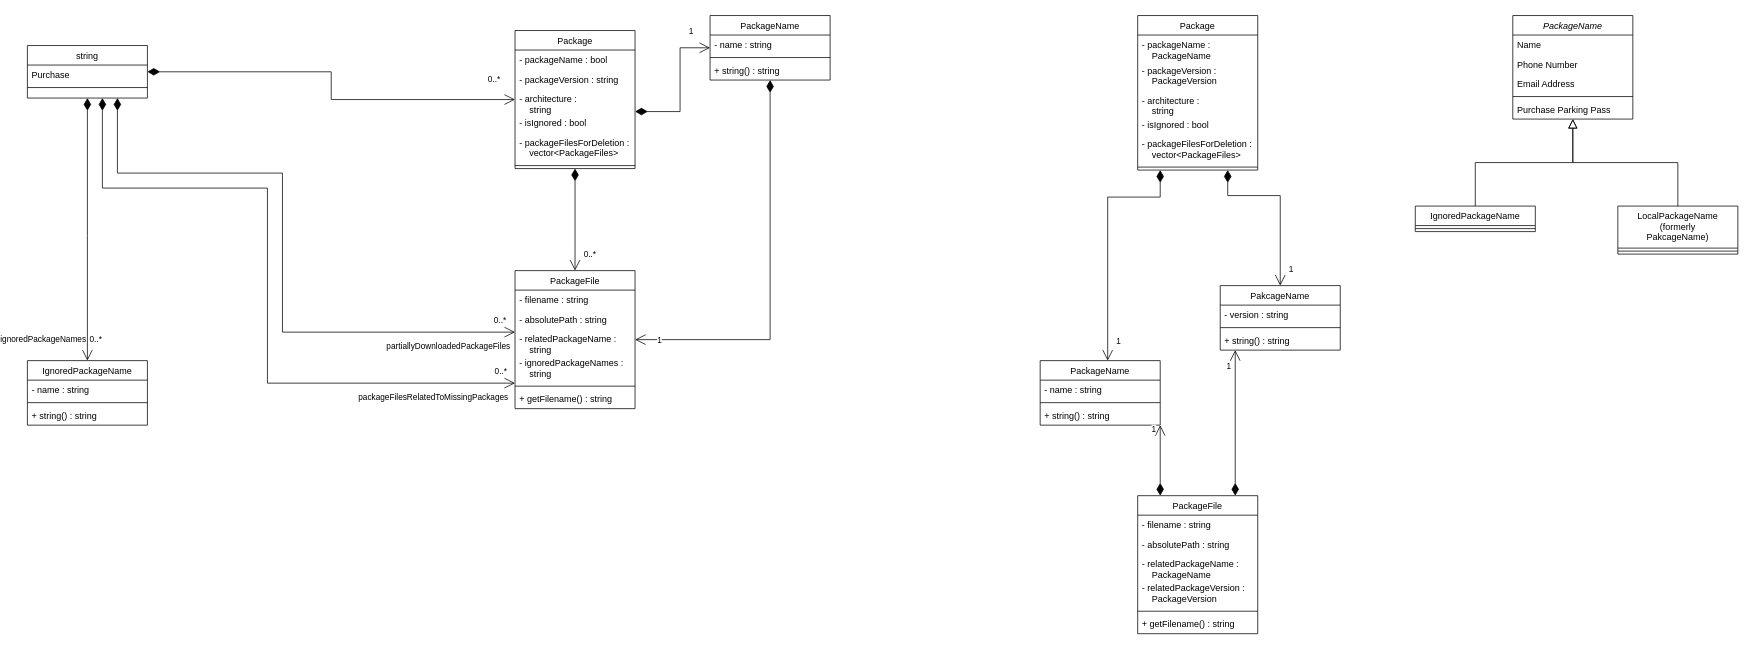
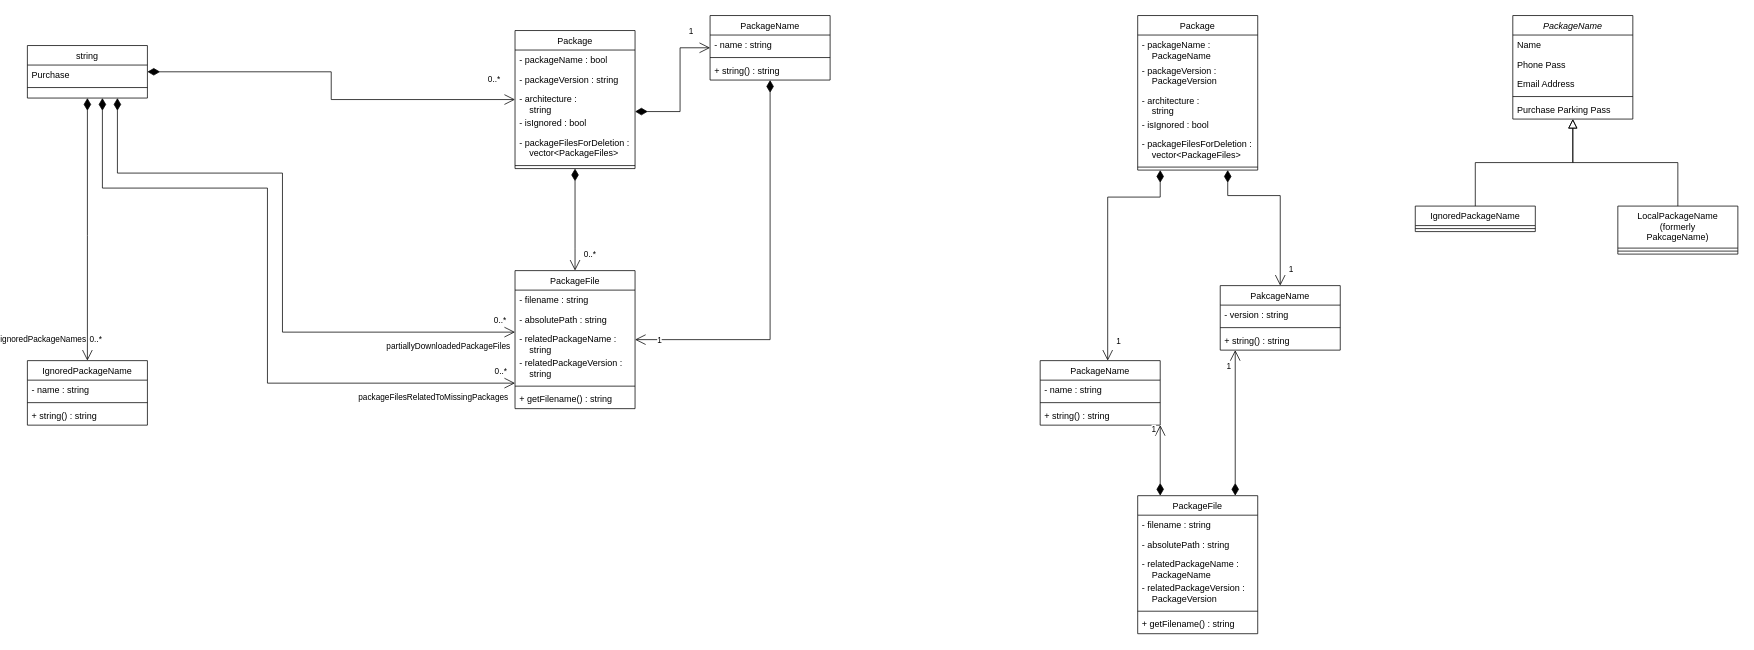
- <mxCell id="4" value="Phone Number" style="text;align=left;verticalAlign=top;spacingLeft=4;spacingRight=4;overflow=hidden;rotatable=0;points=[[0,0.5],[1,0.5]];portConstraint=eastwest;rounded=0;shadow=0;html=0;" parent="2" vertex="1"><mxGeometry y="52" width="160" height="26" as="geometry" /></mxCell>
+ <mxCell id="4" value="Phone Pass" style="text;align=left;verticalAlign=top;spacingLeft=4;spacingRight=4;overflow=hidden;rotatable=0;points=[[0,0.5],[1,0.5]];portConstraint=eastwest;rounded=0;shadow=0;html=0;" parent="2" vertex="1"><mxGeometry y="52" width="160" height="26" as="geometry" /></mxCell>
- <mxCell id="40" value="- ignoredPackageNames : &#10;    string" style="text;align=left;verticalAlign=top;spacingLeft=4;spacingRight=4;overflow=hidden;rotatable=0;points=[[0,0.5],[1,0.5]];portConstraint=eastwest;" vertex="1" parent="36"><mxGeometry y="110" width="160" height="40" as="geometry" /></mxCell>
+ <mxCell id="40" value="- relatedPackageVersion : &#10;    string" style="text;align=left;verticalAlign=top;spacingLeft=4;spacingRight=4;overflow=hidden;rotatable=0;points=[[0,0.5],[1,0.5]];portConstraint=eastwest;" vertex="1" parent="36"><mxGeometry y="110" width="160" height="40" as="geometry" /></mxCell>
